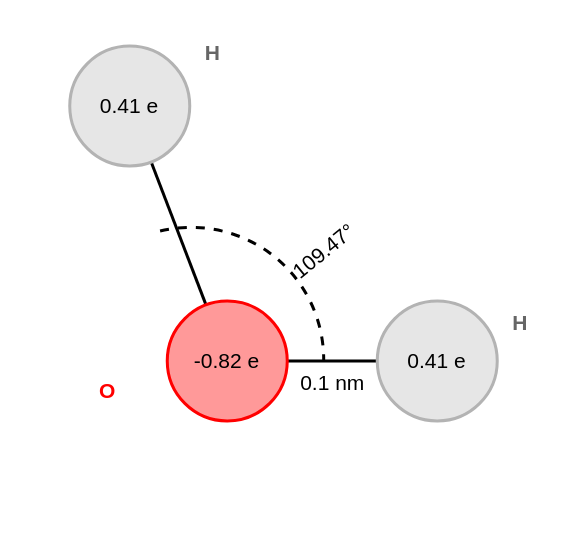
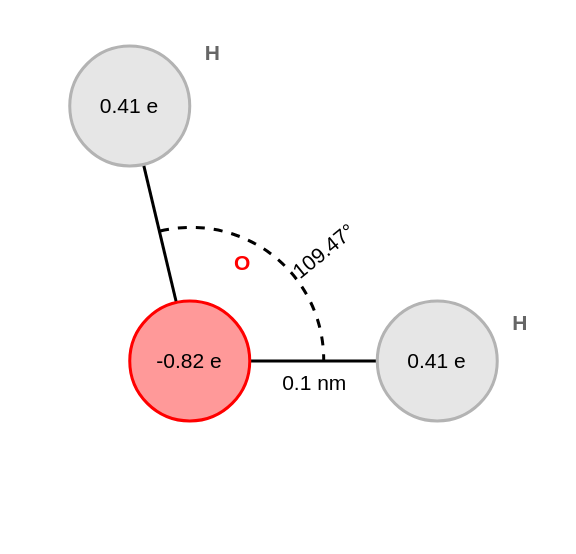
- <mxCell id="4" value="-0.82 e" style="ellipse;whiteSpace=wrap;html=1;aspect=fixed;strokeColor=#FF0000;strokeWidth=2;fontSize=14;fontColor=#000000;fillColor=#FF9999;movable=0;resizable=0;rotatable=0;deletable=0;editable=0;connectable=0;" vertex="1" parent="1"><mxGeometry x="95" y="200" width="80" height="80" as="geometry" /></mxCell>
+ <mxCell id="4" value="-0.82 e" style="ellipse;whiteSpace=wrap;html=1;aspect=fixed;strokeColor=#FF0000;strokeWidth=2;fontSize=14;fontColor=#000000;fillColor=#FF9999;movable=0;resizable=0;rotatable=0;deletable=0;editable=0;connectable=0;" vertex="1" parent="1"><mxGeometry x="70" y="200" width="80" height="80" as="geometry" /></mxCell>
- <mxCell id="8" value="O" style="text;html=1;align=center;verticalAlign=middle;resizable=0;points=[];autosize=1;strokeColor=none;fillColor=none;fontSize=14;fontColor=#FF0000;fontStyle=1;movable=0;rotatable=0;deletable=0;editable=0;connectable=0;" vertex="1" parent="1"><mxGeometry x="40" y="245" width="30" height="30" as="geometry" /></mxCell>
+ <mxCell id="8" value="O" style="text;html=1;align=center;verticalAlign=middle;resizable=0;points=[];autosize=1;strokeColor=none;fillColor=none;fontSize=14;fontColor=#FF0000;fontStyle=1;movable=0;rotatable=0;deletable=0;editable=0;connectable=0;" vertex="1" parent="1"><mxGeometry x="130" y="160" width="30" height="30" as="geometry" /></mxCell>
